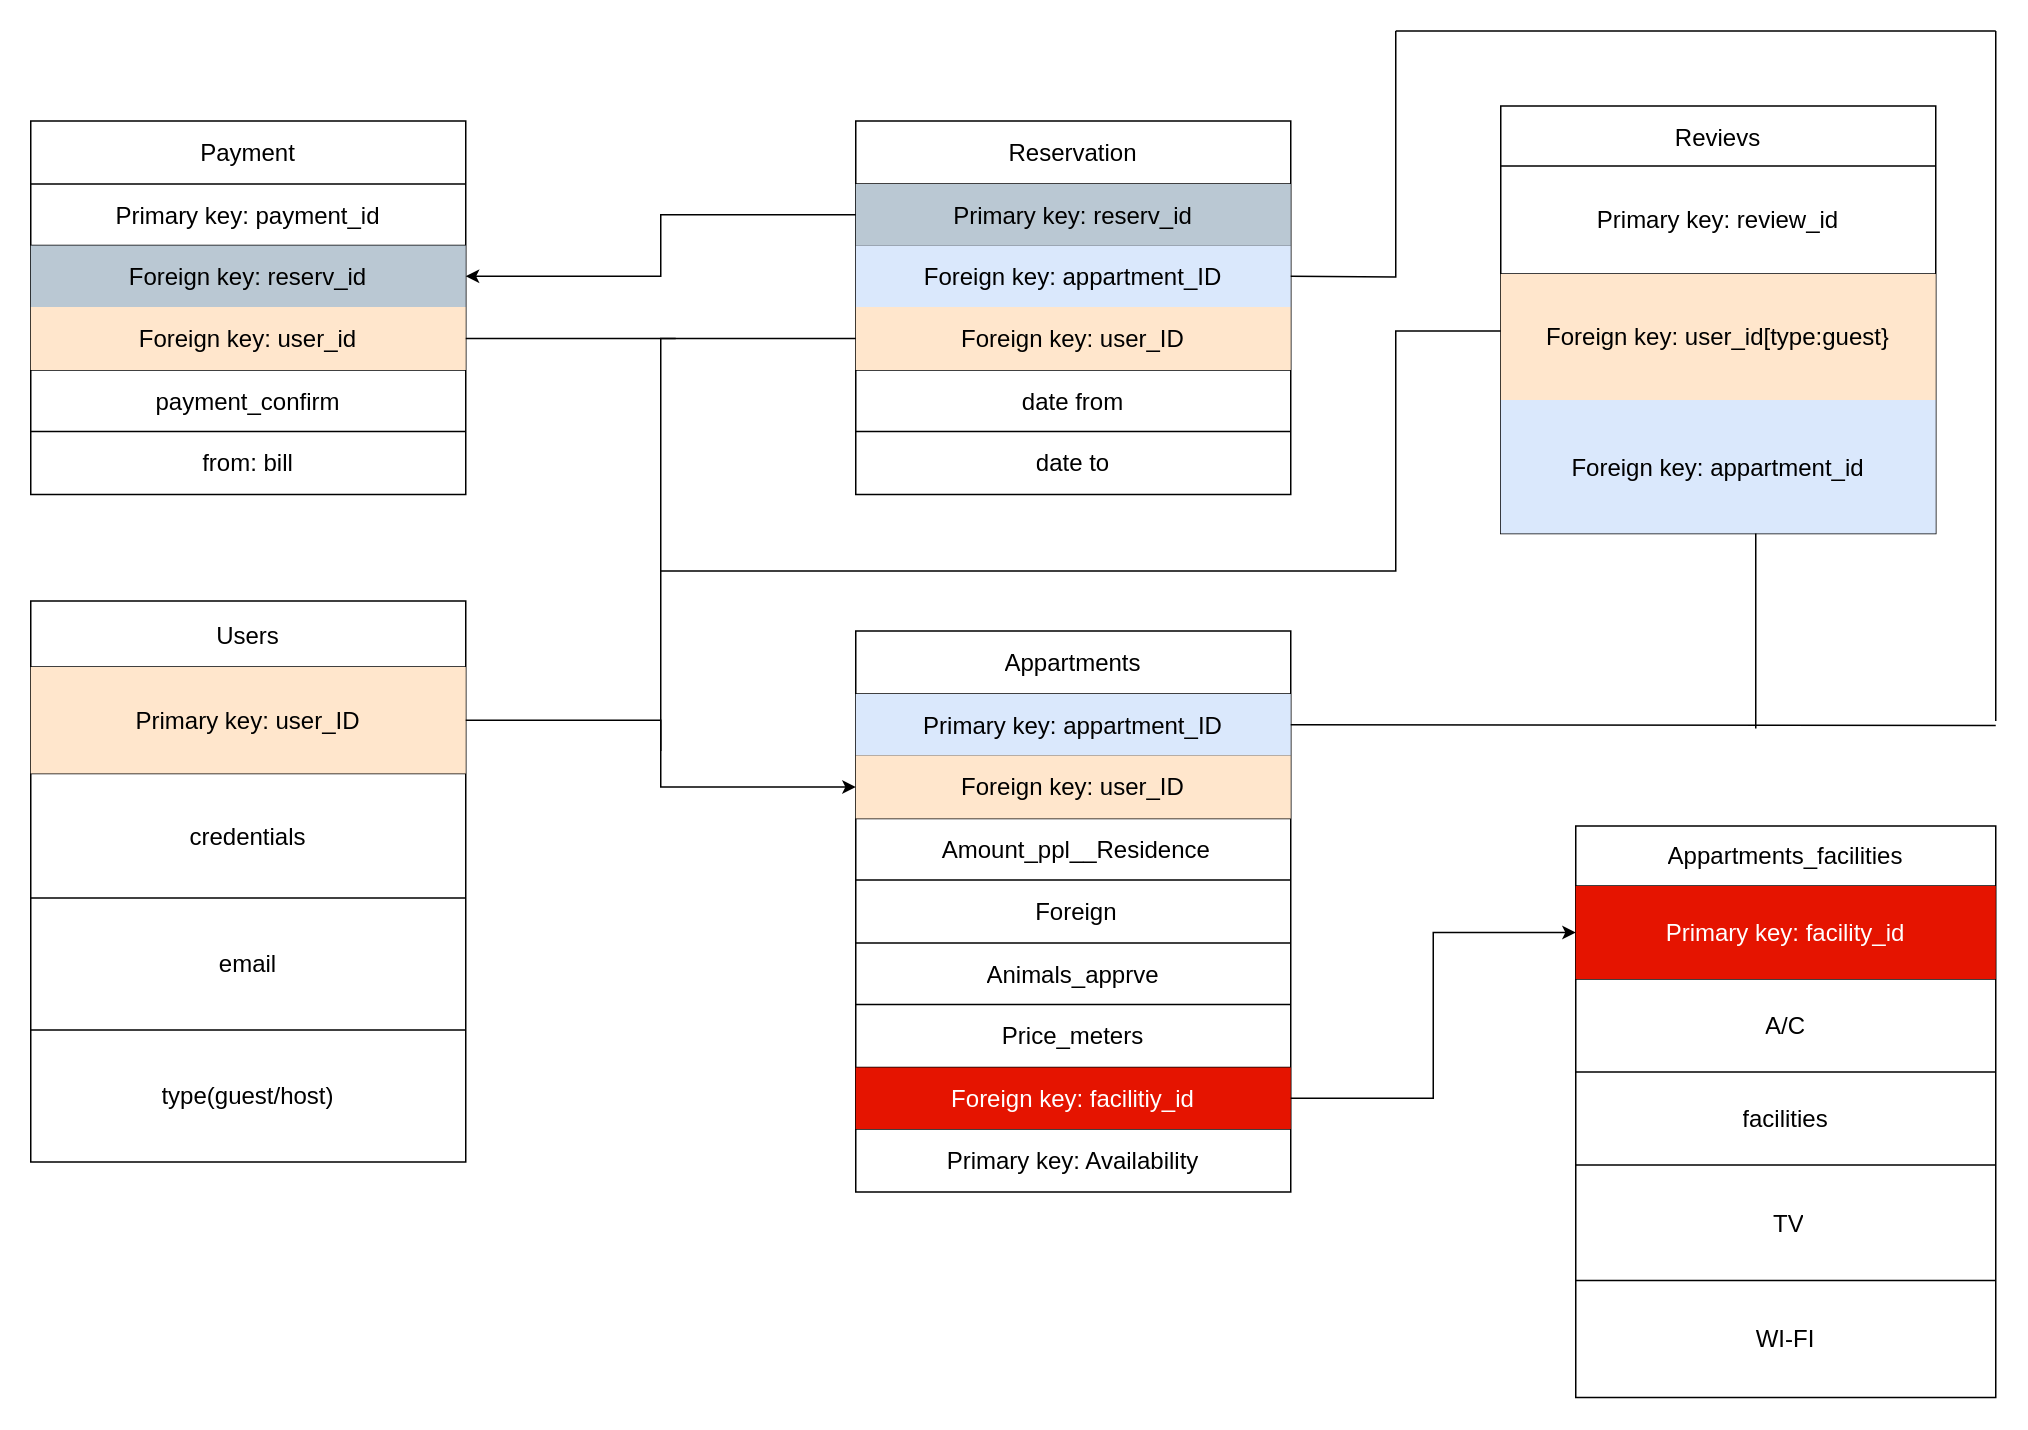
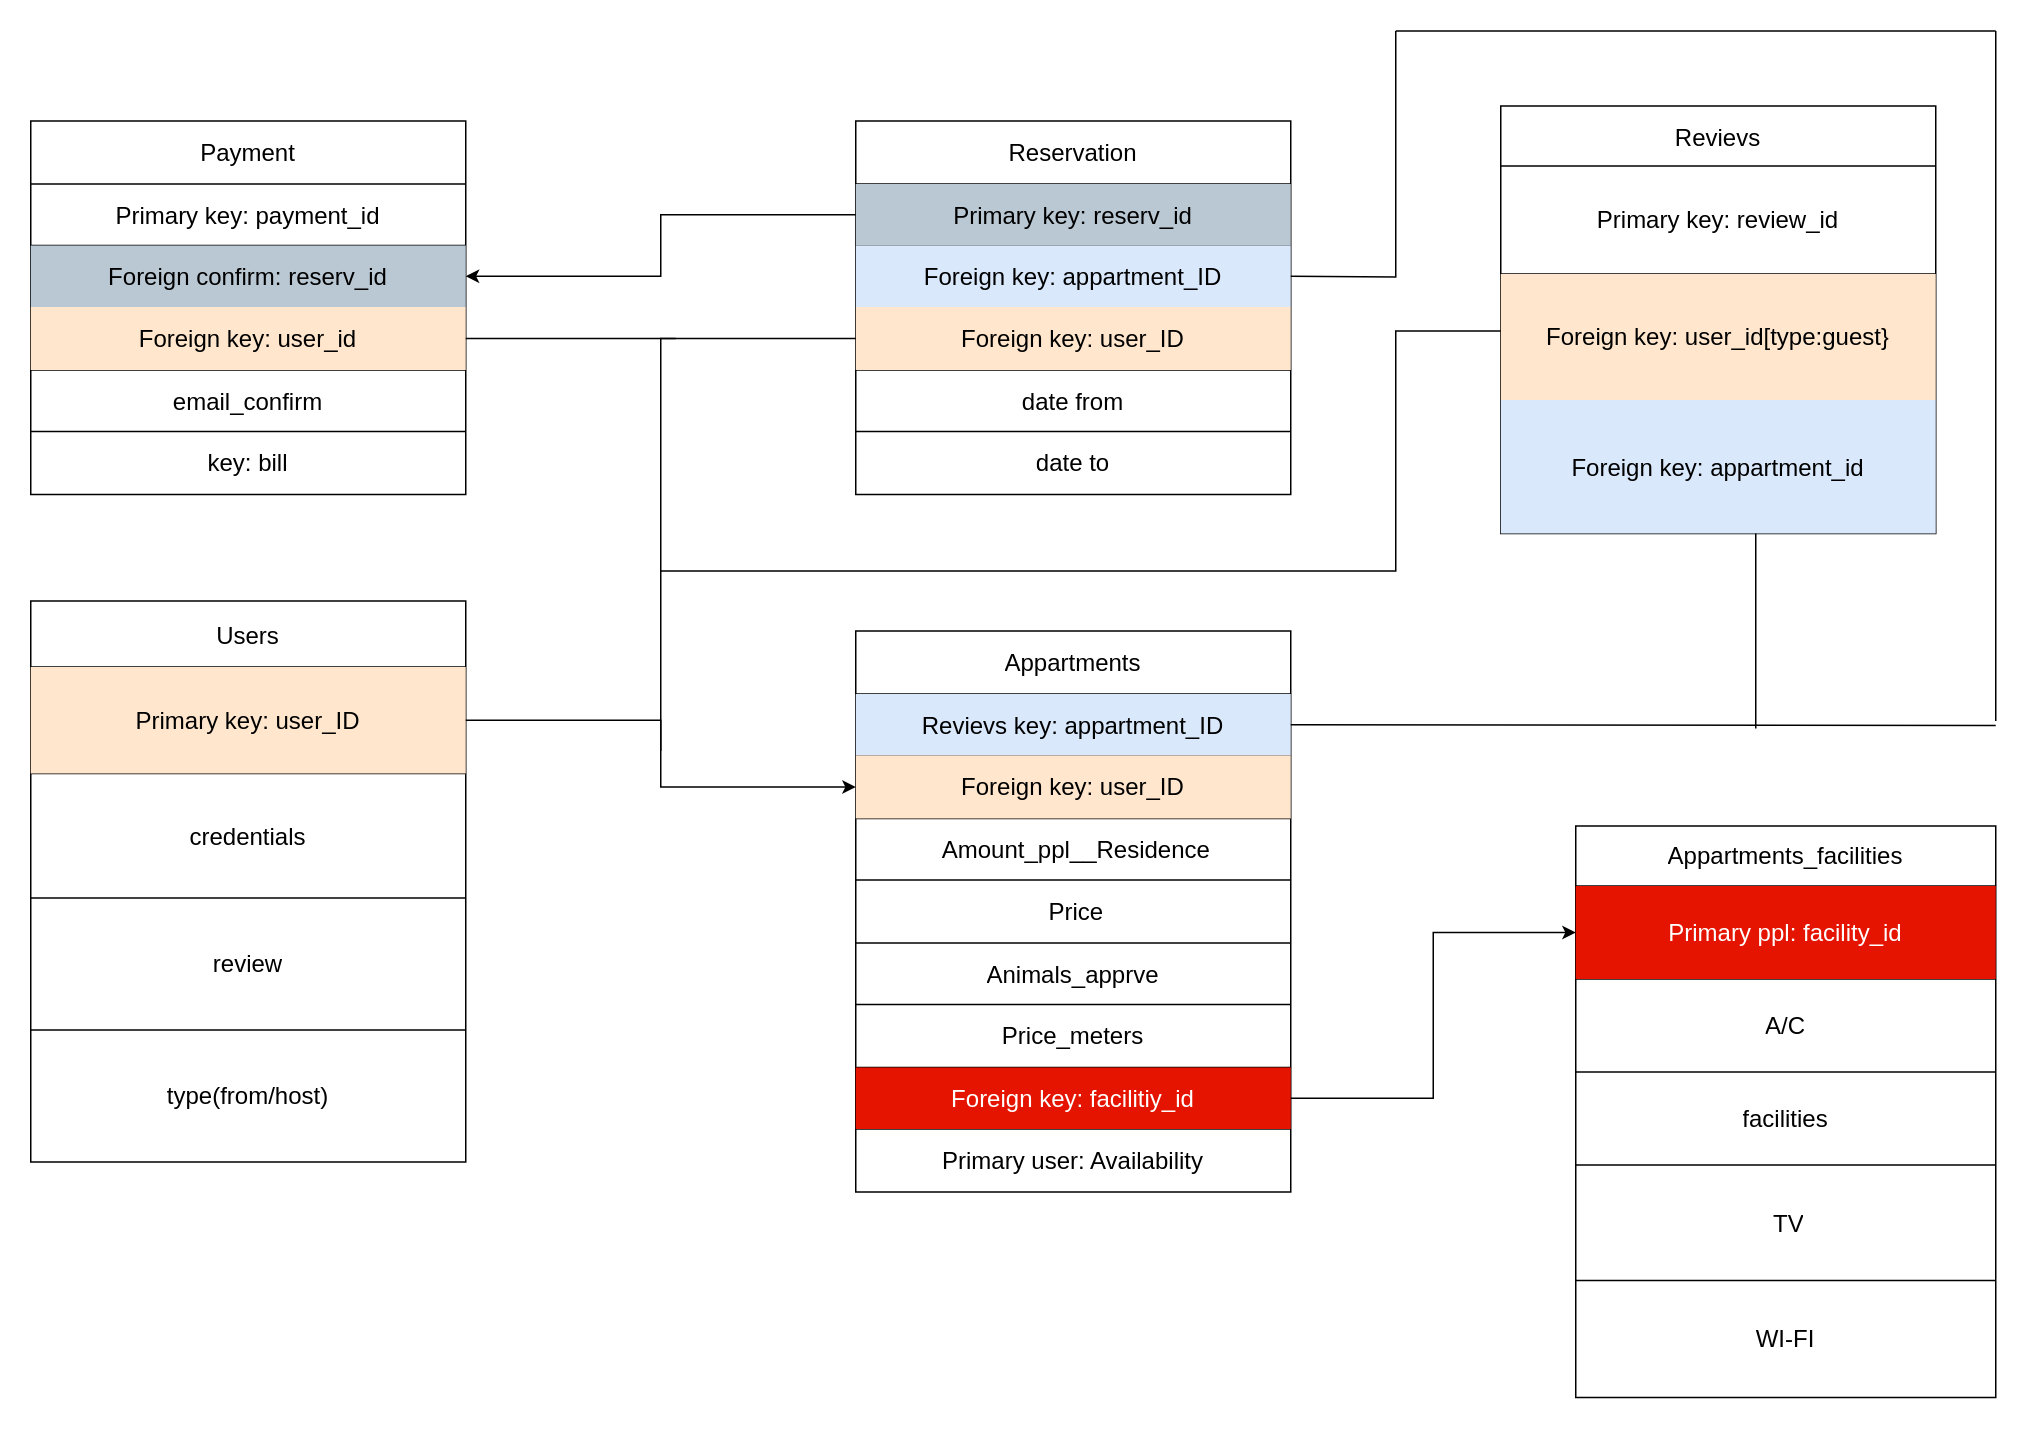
- <mxCell id="63" value="Foreign key: reserv_id" style="shape=partialRectangle;html=1;whiteSpace=wrap;connectable=0;overflow=hidden;top=0;left=0;bottom=0;right=0;pointerEvents=1;fontSize=16;fillColor=#bac8d3;strokeColor=#23445d;" parent="62" vertex="1"><mxGeometry width="290" height="41" as="geometry"><mxRectangle width="290" height="41" as="alternateBounds" /></mxGeometry></mxCell>
+ <mxCell id="63" value="Foreign confirm: reserv_id" style="shape=partialRectangle;html=1;whiteSpace=wrap;connectable=0;overflow=hidden;top=0;left=0;bottom=0;right=0;pointerEvents=1;fontSize=16;fillColor=#bac8d3;strokeColor=#23445d;" parent="62" vertex="1"><mxGeometry width="290" height="41" as="geometry"><mxRectangle width="290" height="41" as="alternateBounds" /></mxGeometry></mxCell>
- <mxCell id="67" value="payment_confirm" style="shape=partialRectangle;html=1;whiteSpace=wrap;connectable=0;strokeColor=inherit;overflow=hidden;fillColor=none;top=0;left=0;bottom=0;right=0;pointerEvents=1;fontSize=16;" parent="66" vertex="1"><mxGeometry width="290" height="41" as="geometry"><mxRectangle width="290" height="41" as="alternateBounds" /></mxGeometry></mxCell>
+ <mxCell id="67" value="email_confirm" style="shape=partialRectangle;html=1;whiteSpace=wrap;connectable=0;strokeColor=inherit;overflow=hidden;fillColor=none;top=0;left=0;bottom=0;right=0;pointerEvents=1;fontSize=16;" parent="66" vertex="1"><mxGeometry width="290" height="41" as="geometry"><mxRectangle width="290" height="41" as="alternateBounds" /></mxGeometry></mxCell>
- <mxCell id="69" value="from: bill" style="shape=partialRectangle;html=1;whiteSpace=wrap;connectable=0;strokeColor=inherit;overflow=hidden;fillColor=none;top=0;left=0;bottom=0;right=0;pointerEvents=1;fontSize=16;" parent="68" vertex="1"><mxGeometry width="290" height="42" as="geometry"><mxRectangle width="290" height="42" as="alternateBounds" /></mxGeometry></mxCell>
+ <mxCell id="69" value="key: bill" style="shape=partialRectangle;html=1;whiteSpace=wrap;connectable=0;strokeColor=inherit;overflow=hidden;fillColor=none;top=0;left=0;bottom=0;right=0;pointerEvents=1;fontSize=16;" parent="68" vertex="1"><mxGeometry width="290" height="42" as="geometry"><mxRectangle width="290" height="42" as="alternateBounds" /></mxGeometry></mxCell>
- <mxCell id="15" value="Primary key: appartment_ID" style="shape=partialRectangle;html=1;whiteSpace=wrap;connectable=0;strokeColor=#6c8ebf;overflow=hidden;fillColor=#dae8fc;top=0;left=0;bottom=0;right=0;pointerEvents=1;fontSize=16;" parent="14" vertex="1"><mxGeometry width="290" height="41" as="geometry"><mxRectangle width="290" height="41" as="alternateBounds" /></mxGeometry></mxCell>
+ <mxCell id="15" value="Revievs key: appartment_ID" style="shape=partialRectangle;html=1;whiteSpace=wrap;connectable=0;strokeColor=#6c8ebf;overflow=hidden;fillColor=#dae8fc;top=0;left=0;bottom=0;right=0;pointerEvents=1;fontSize=16;" parent="14" vertex="1"><mxGeometry width="290" height="41" as="geometry"><mxRectangle width="290" height="41" as="alternateBounds" /></mxGeometry></mxCell>
- <mxCell id="21" value="&amp;nbsp;Foreign" style="shape=partialRectangle;html=1;whiteSpace=wrap;connectable=0;strokeColor=inherit;overflow=hidden;fillColor=none;top=0;left=0;bottom=0;right=0;pointerEvents=1;fontSize=16;" parent="20" vertex="1"><mxGeometry width="290" height="42" as="geometry"><mxRectangle width="290" height="42" as="alternateBounds" /></mxGeometry></mxCell>
+ <mxCell id="21" value="&amp;nbsp;Price" style="shape=partialRectangle;html=1;whiteSpace=wrap;connectable=0;strokeColor=inherit;overflow=hidden;fillColor=none;top=0;left=0;bottom=0;right=0;pointerEvents=1;fontSize=16;" parent="20" vertex="1"><mxGeometry width="290" height="42" as="geometry"><mxRectangle width="290" height="42" as="alternateBounds" /></mxGeometry></mxCell>
- <mxCell id="34" value="Primary key: facility_id" style="shape=partialRectangle;html=1;whiteSpace=wrap;connectable=0;strokeColor=#B20000;overflow=hidden;fillColor=#e51400;top=0;left=0;bottom=0;right=0;pointerEvents=1;fontSize=16;fontColor=#ffffff;" parent="33" vertex="1"><mxGeometry width="280" height="62" as="geometry"><mxRectangle width="280" height="62" as="alternateBounds" /></mxGeometry></mxCell>
+ <mxCell id="34" value="Primary ppl: facility_id" style="shape=partialRectangle;html=1;whiteSpace=wrap;connectable=0;strokeColor=#B20000;overflow=hidden;fillColor=#e51400;top=0;left=0;bottom=0;right=0;pointerEvents=1;fontSize=16;fontColor=#ffffff;" parent="33" vertex="1"><mxGeometry width="280" height="62" as="geometry"><mxRectangle width="280" height="62" as="alternateBounds" /></mxGeometry></mxCell>
- <mxCell id="8" value="email" style="shape=partialRectangle;html=1;whiteSpace=wrap;connectable=0;strokeColor=inherit;overflow=hidden;fillColor=none;top=0;left=0;bottom=0;right=0;pointerEvents=1;fontSize=16;" parent="7" vertex="1"><mxGeometry width="290" height="88" as="geometry"><mxRectangle width="290" height="88" as="alternateBounds" /></mxGeometry></mxCell>
+ <mxCell id="8" value="review" style="shape=partialRectangle;html=1;whiteSpace=wrap;connectable=0;strokeColor=inherit;overflow=hidden;fillColor=none;top=0;left=0;bottom=0;right=0;pointerEvents=1;fontSize=16;" parent="7" vertex="1"><mxGeometry width="290" height="88" as="geometry"><mxRectangle width="290" height="88" as="alternateBounds" /></mxGeometry></mxCell>
- <mxCell id="10" value="type(guest/host)" style="shape=partialRectangle;html=1;whiteSpace=wrap;connectable=0;strokeColor=inherit;overflow=hidden;fillColor=none;top=0;left=0;bottom=0;right=0;pointerEvents=1;fontSize=16;" parent="9" vertex="1"><mxGeometry width="290" height="88" as="geometry"><mxRectangle width="290" height="88" as="alternateBounds" /></mxGeometry></mxCell>
+ <mxCell id="10" value="type(from/host)" style="shape=partialRectangle;html=1;whiteSpace=wrap;connectable=0;strokeColor=inherit;overflow=hidden;fillColor=none;top=0;left=0;bottom=0;right=0;pointerEvents=1;fontSize=16;" parent="9" vertex="1"><mxGeometry width="290" height="88" as="geometry"><mxRectangle width="290" height="88" as="alternateBounds" /></mxGeometry></mxCell>
- <mxCell id="29" value="Primary key: Availability" style="shape=partialRectangle;html=1;whiteSpace=wrap;connectable=0;strokeColor=inherit;overflow=hidden;fillColor=none;top=0;left=0;bottom=0;right=0;pointerEvents=1;fontSize=16;" parent="28" vertex="1"><mxGeometry width="290" height="42" as="geometry"><mxRectangle width="290" height="42" as="alternateBounds" /></mxGeometry></mxCell>
+ <mxCell id="29" value="Primary user: Availability" style="shape=partialRectangle;html=1;whiteSpace=wrap;connectable=0;strokeColor=inherit;overflow=hidden;fillColor=none;top=0;left=0;bottom=0;right=0;pointerEvents=1;fontSize=16;" parent="28" vertex="1"><mxGeometry width="290" height="42" as="geometry"><mxRectangle width="290" height="42" as="alternateBounds" /></mxGeometry></mxCell>
